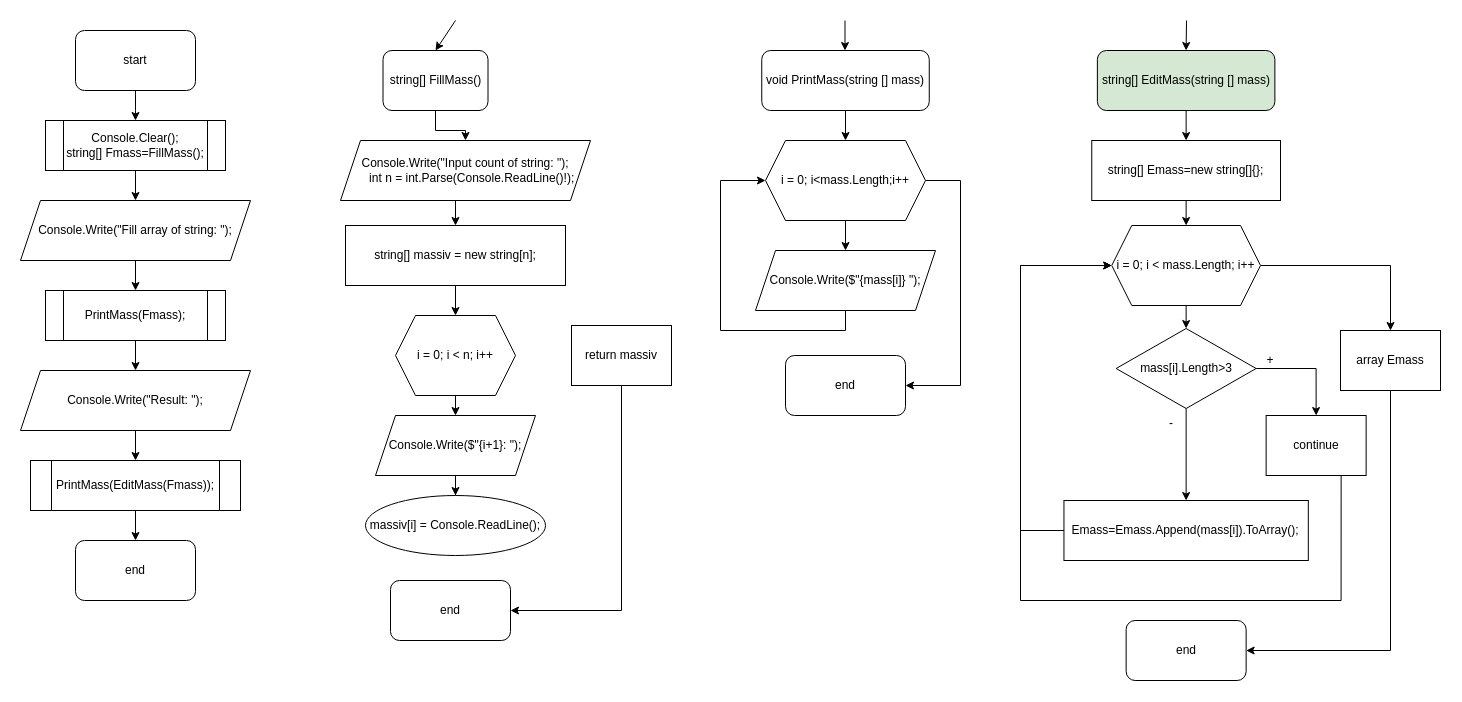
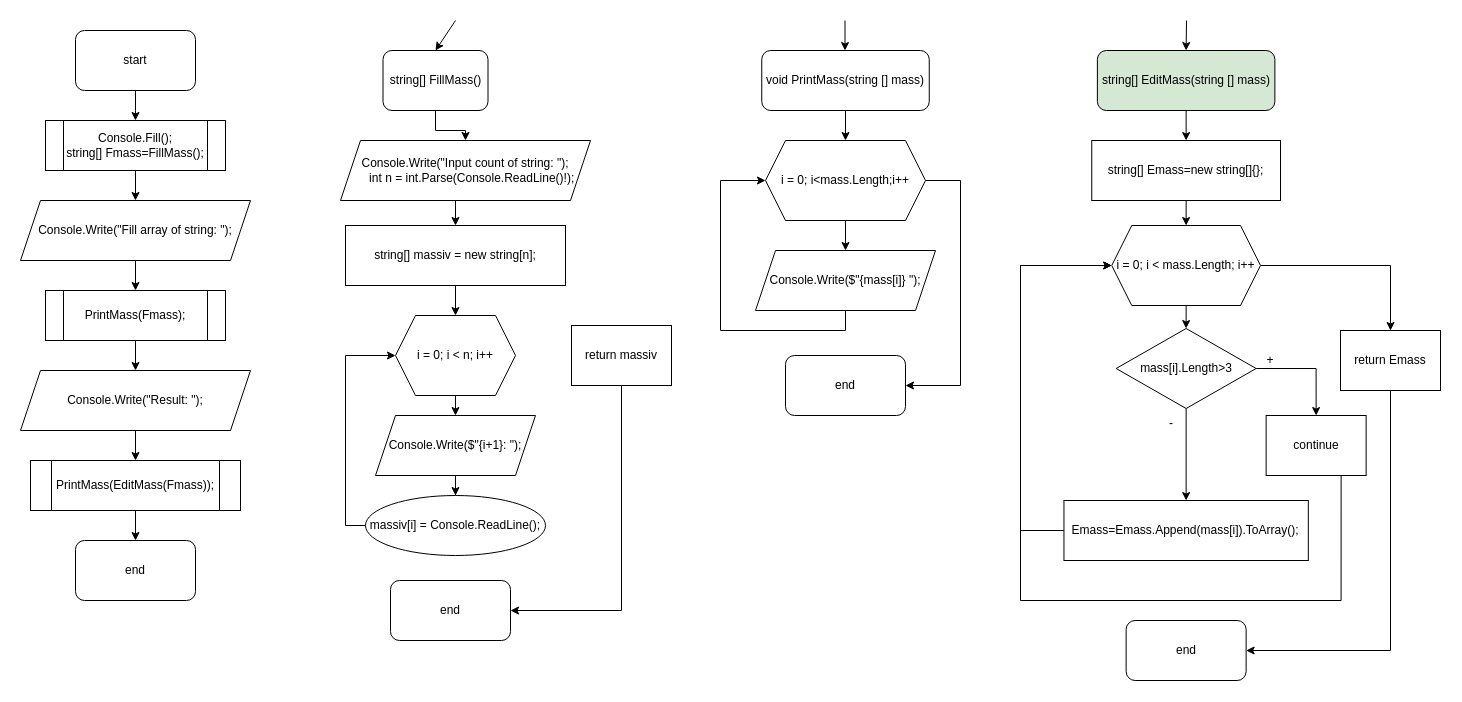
- <mxCell id="8" value="&lt;div&gt;Console.Clear();&lt;/div&gt;&lt;div&gt;string[] Fmass=FillMass();&lt;/div&gt;" style="shape=process;whiteSpace=wrap;html=1;backgroundOutline=1;" parent="1" vertex="1"><mxGeometry x="45" y="120" width="180" height="50" as="geometry" /></mxCell>
+ <mxCell id="8" value="&lt;div&gt;Console.Fill();&lt;/div&gt;&lt;div&gt;string[] Fmass=FillMass();&lt;/div&gt;" style="shape=process;whiteSpace=wrap;html=1;backgroundOutline=1;" parent="1" vertex="1"><mxGeometry x="45" y="120" width="180" height="50" as="geometry" /></mxCell>
- <mxCell id="46" value="&lt;div&gt;array Emass&lt;br&gt;&lt;/div&gt;" style="rounded=0;whiteSpace=wrap;html=1;strokeColor=default;fontFamily=Helvetica;fontSize=12;fontColor=default;fillColor=default;" parent="1" vertex="1"><mxGeometry x="1340" y="330" width="100" height="60" as="geometry" /></mxCell>
+ <mxCell id="46" value="&lt;div&gt;return Emass&lt;br&gt;&lt;/div&gt;" style="rounded=0;whiteSpace=wrap;html=1;strokeColor=default;fontFamily=Helvetica;fontSize=12;fontColor=default;fillColor=default;" parent="1" vertex="1"><mxGeometry x="1340" y="330" width="100" height="60" as="geometry" /></mxCell>
+ <mxCell id="25" style="edgeStyle=orthogonalEdgeStyle;rounded=0;orthogonalLoop=1;jettySize=auto;html=1;exitX=0;exitY=0.5;exitDx=0;exitDy=0;entryX=0;entryY=0.5;entryDx=0;entryDy=0;fontFamily=Helvetica;fontSize=12;fontColor=default;" parent="1" source="26" target="22" edge="1"><mxGeometry relative="1" as="geometry" /></mxCell>
